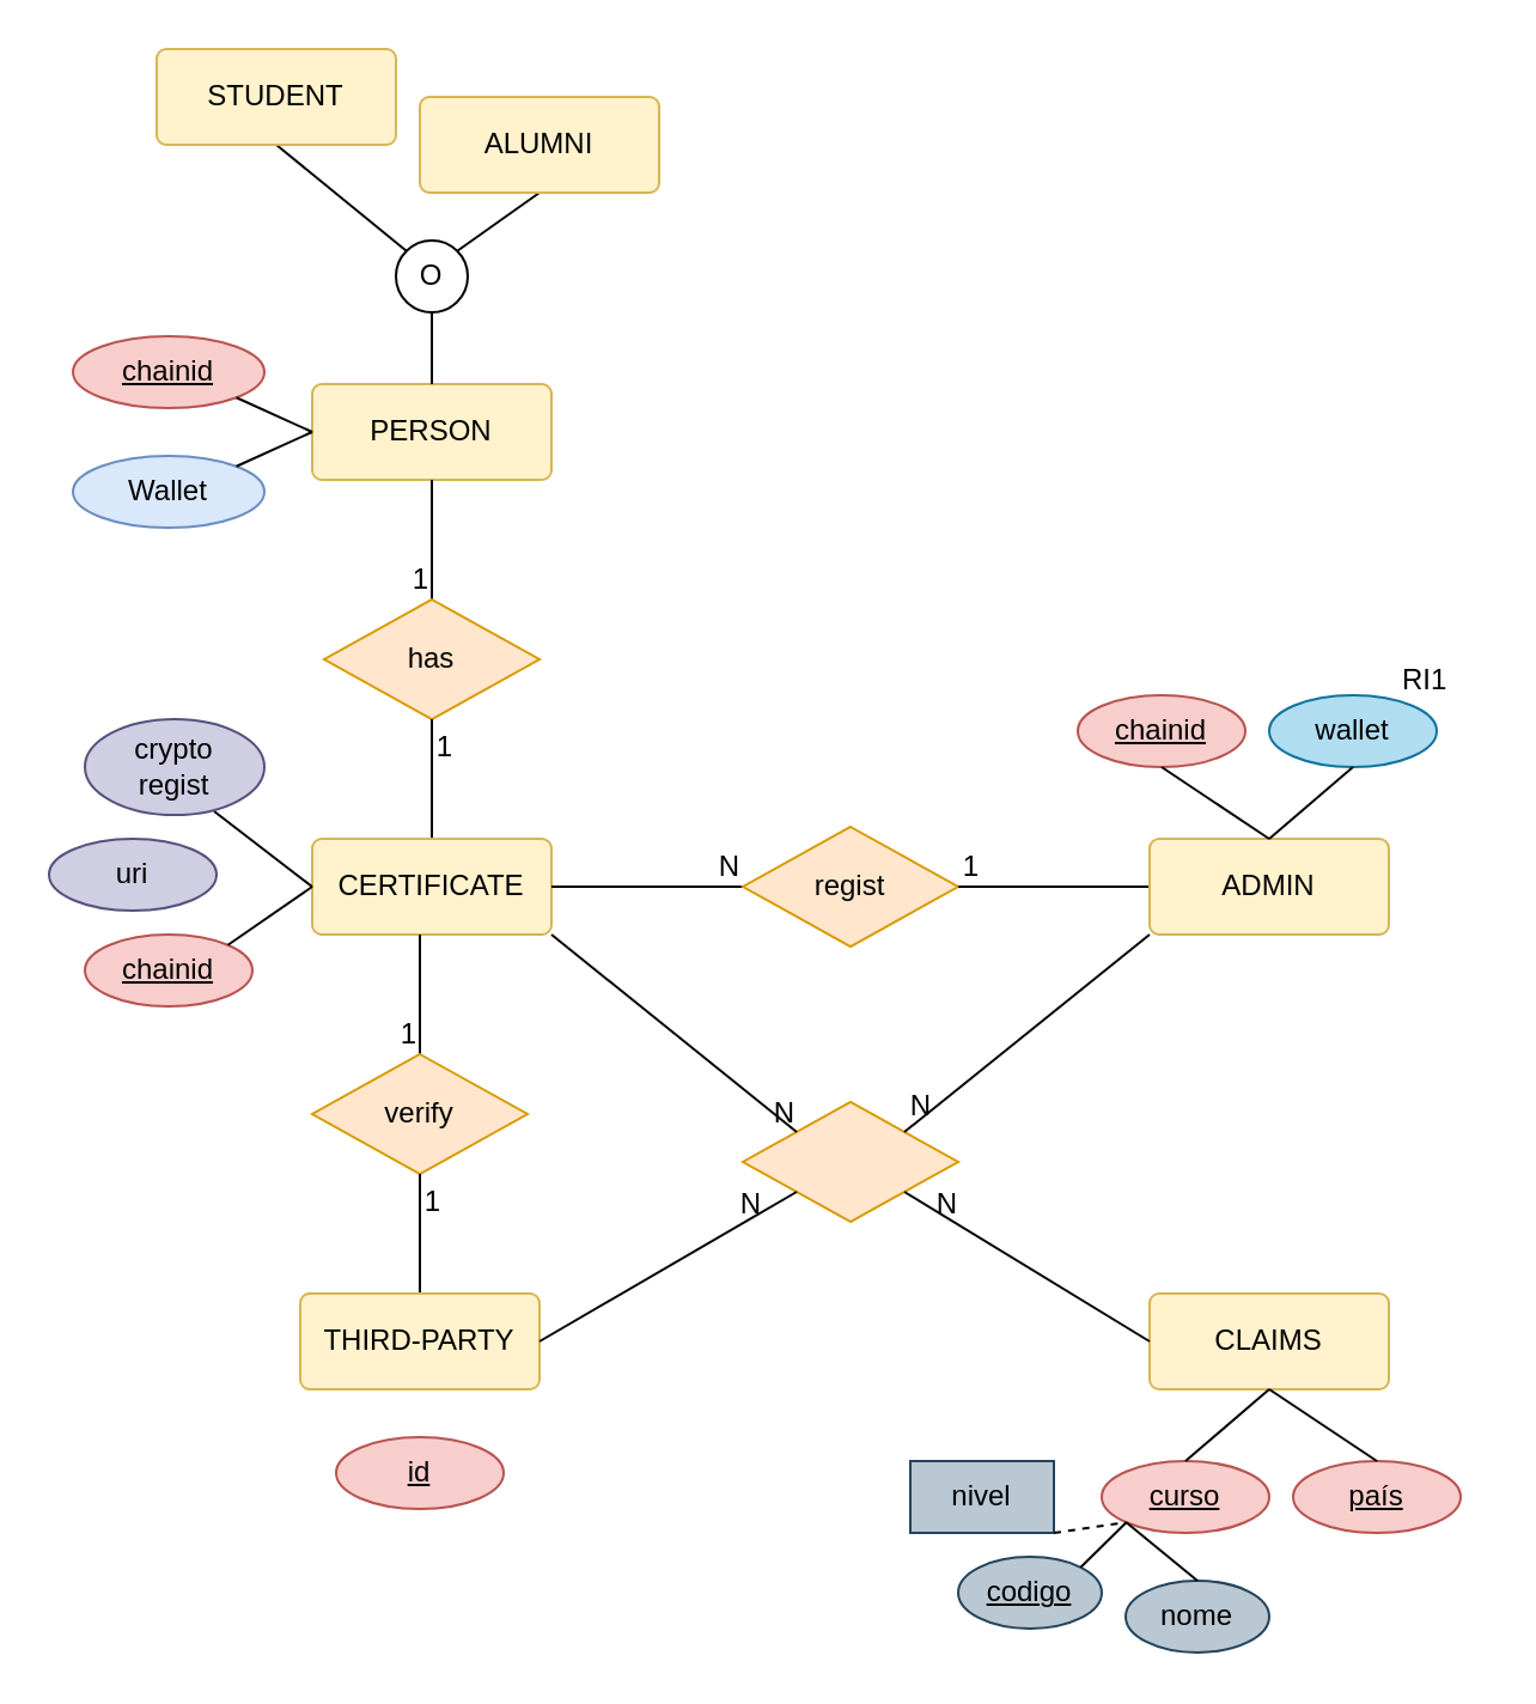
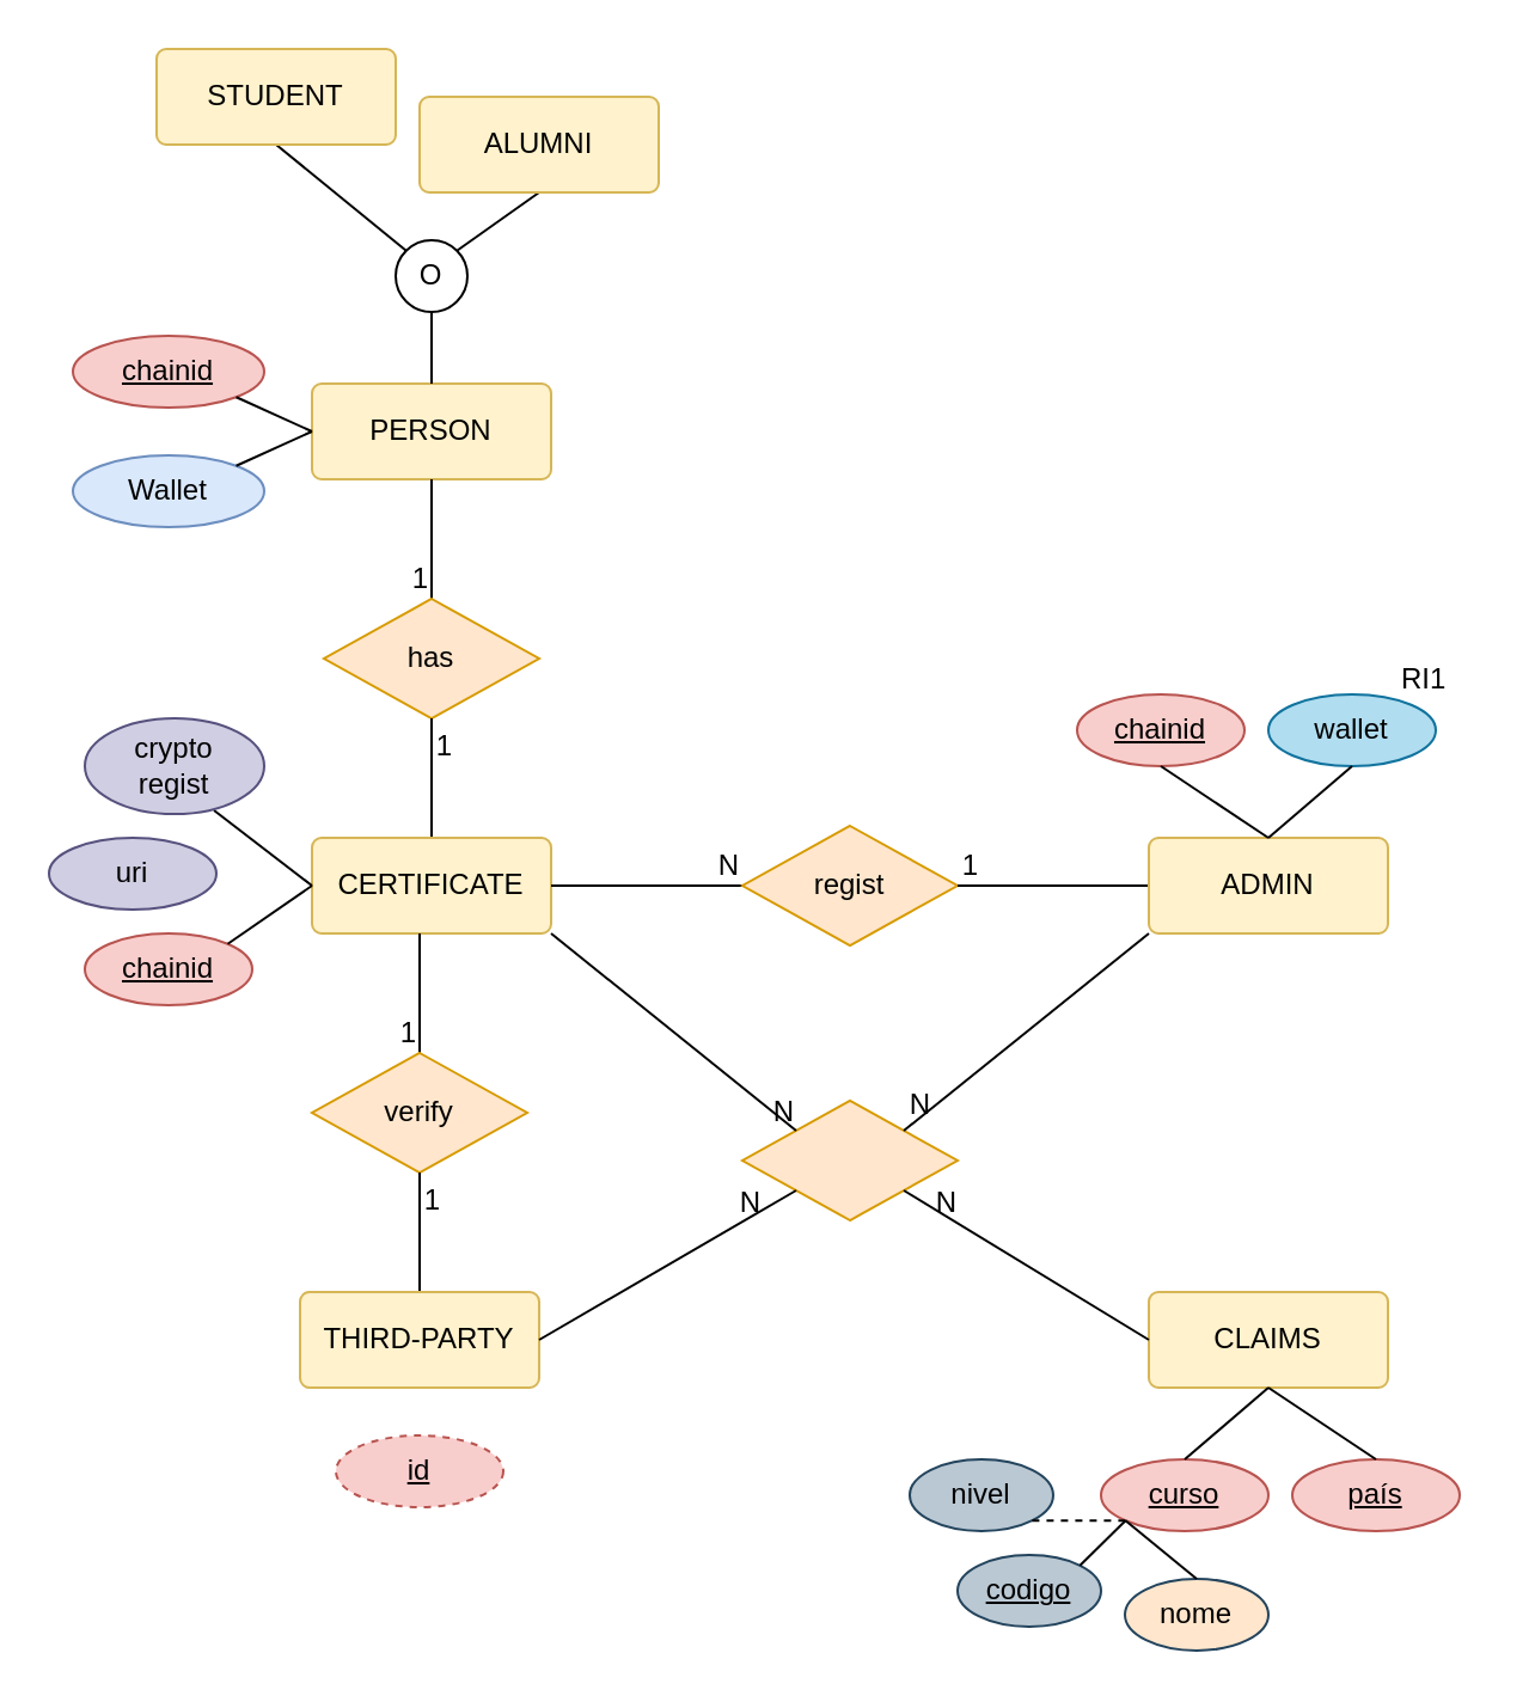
- <mxCell id="30" value="id" style="ellipse;whiteSpace=wrap;html=1;align=center;fontStyle=4;fillColor=#f8cecc;strokeColor=#b85450;" vertex="1" parent="1"><mxGeometry x="140" y="600" width="70" height="30" as="geometry" /></mxCell>
+ <mxCell id="30" value="id" style="ellipse;whiteSpace=wrap;html=1;align=center;fontStyle=4;fillColor=#f8cecc;strokeColor=#b85450;dashed=1;" vertex="1" parent="1"><mxGeometry x="140" y="600" width="70" height="30" as="geometry" /></mxCell>
- <mxCell id="49" value="nivel" style="whiteSpace=wrap;html=1;align=center;fillColor=#bac8d3;strokeColor=#23445d;rounded=0;" vertex="1" parent="1"><mxGeometry x="380" y="610" width="60" height="30" as="geometry" /></mxCell>
+ <mxCell id="49" value="nivel" style="ellipse;whiteSpace=wrap;html=1;align=center;fillColor=#bac8d3;strokeColor=#23445d;" vertex="1" parent="1"><mxGeometry x="380" y="610" width="60" height="30" as="geometry" /></mxCell>
- <mxCell id="50" value="nome" style="ellipse;whiteSpace=wrap;html=1;align=center;fillColor=#bac8d3;strokeColor=#23445d;" vertex="1" parent="1"><mxGeometry x="470" y="660" width="60" height="30" as="geometry" /></mxCell>
+ <mxCell id="50" value="nome" style="ellipse;whiteSpace=wrap;html=1;align=center;fillColor=#ffe6cc;strokeColor=#23445d;" vertex="1" parent="1"><mxGeometry x="470" y="660" width="60" height="30" as="geometry" /></mxCell>
